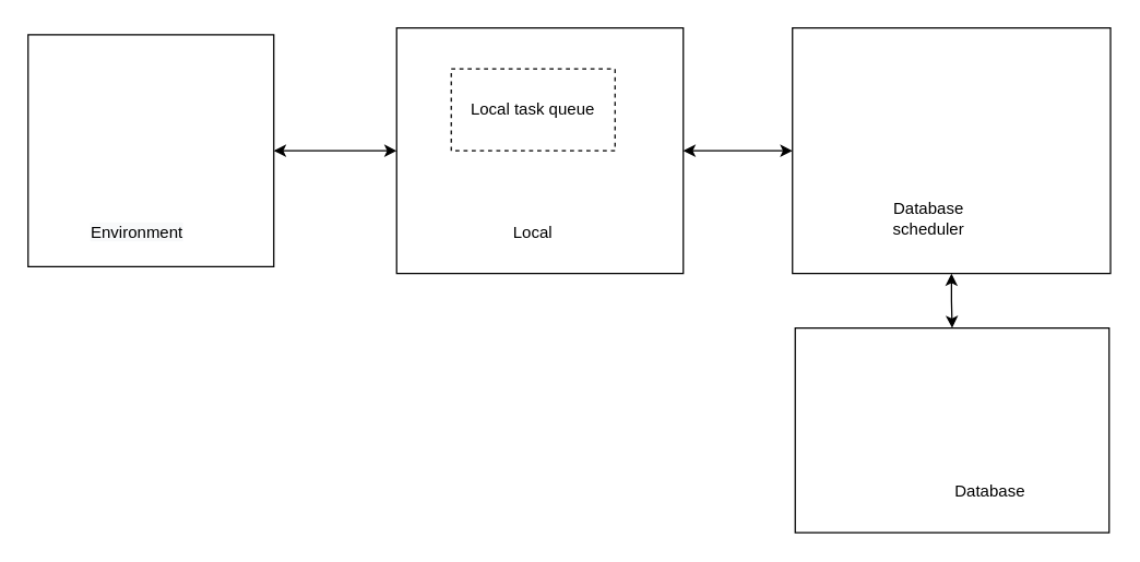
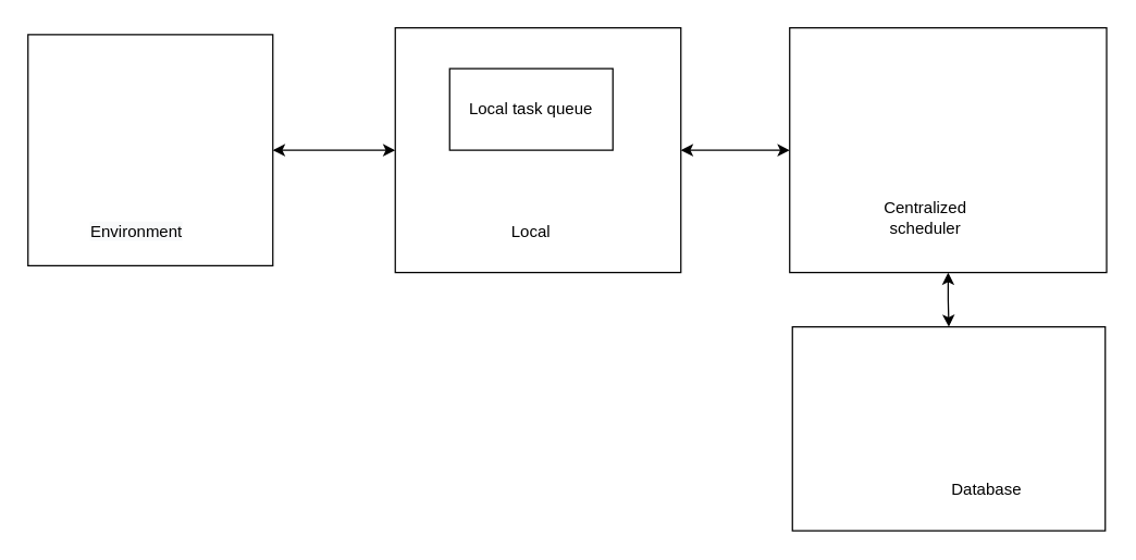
- <mxCell id="5" value="Local task queue" style="rounded=0;whiteSpace=wrap;html=1;dashed=1;" parent="1" vertex="1"><mxGeometry x="330" y="50" width="120" height="60" as="geometry" /></mxCell>
+ <mxCell id="5" value="Local task queue" style="rounded=0;whiteSpace=wrap;html=1;" parent="1" vertex="1"><mxGeometry x="330" y="50" width="120" height="60" as="geometry" /></mxCell>
- <mxCell id="8" value="Database scheduler" style="text;html=1;strokeColor=none;fillColor=none;align=center;verticalAlign=middle;whiteSpace=wrap;rounded=0;" parent="1" vertex="1"><mxGeometry x="640" y="150" width="80" height="20" as="geometry" /></mxCell>
+ <mxCell id="8" value="Centralized scheduler" style="text;html=1;strokeColor=none;fillColor=none;align=center;verticalAlign=middle;whiteSpace=wrap;rounded=0;" parent="1" vertex="1"><mxGeometry x="640" y="150" width="80" height="20" as="geometry" /></mxCell>
